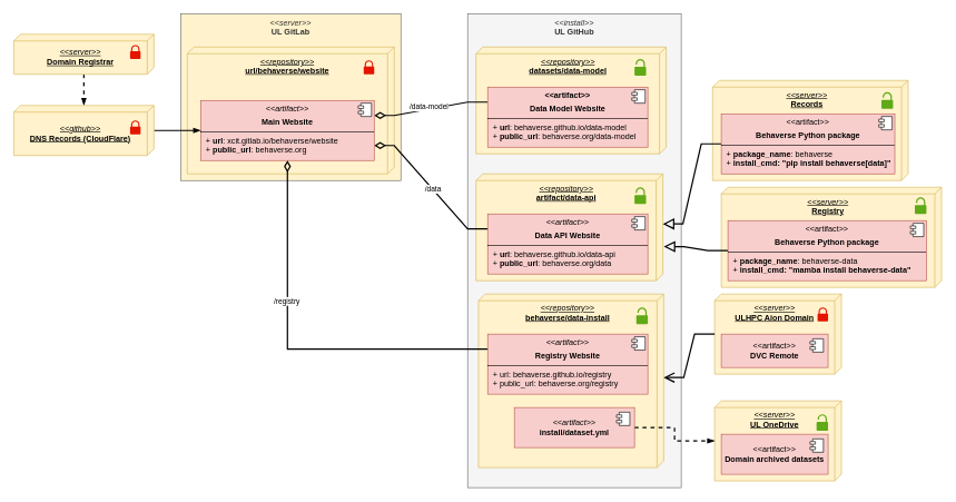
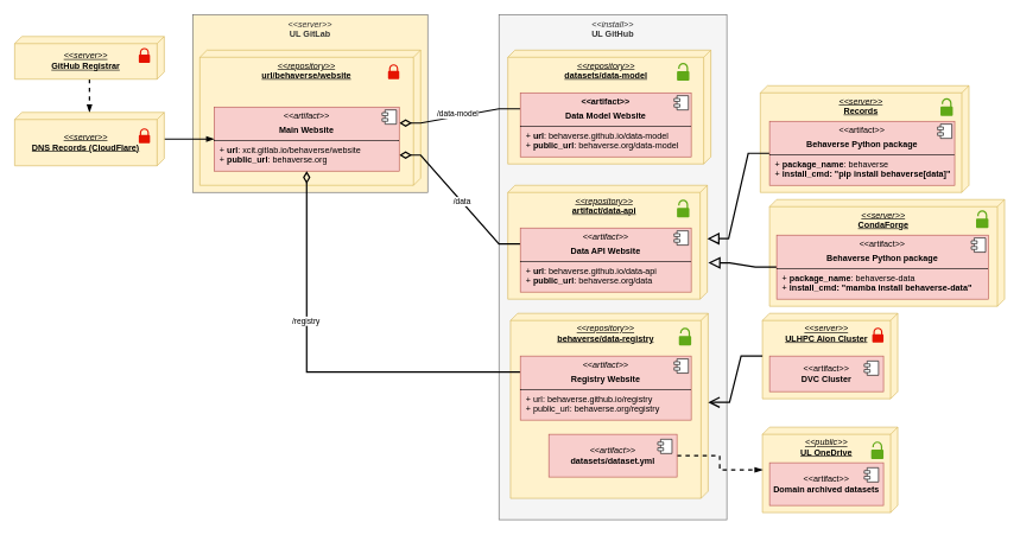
- <mxCell id="45" value="&lt;i&gt;&amp;lt;&amp;lt;server&amp;gt;&amp;gt;&lt;/i&gt;&lt;div&gt;&lt;b&gt;Domain R&lt;/b&gt;&lt;span style=&quot;background-color: initial;&quot;&gt;&lt;b&gt;egistrar&lt;/b&gt;&lt;/span&gt;&lt;/div&gt;" style="verticalAlign=middle;align=center;spacingTop=8;spacingLeft=2;spacingRight=12;shape=cube;size=10;direction=south;fontStyle=4;html=1;whiteSpace=wrap;fillColor=#fff2cc;strokeColor=#d6b656;" vertex="1" parent="1"><mxGeometry x="20" y="50.81" width="210" height="60" as="geometry" /></mxCell>
+ <mxCell id="45" value="&lt;i&gt;&amp;lt;&amp;lt;server&amp;gt;&amp;gt;&lt;/i&gt;&lt;div&gt;&lt;b&gt;GitHub R&lt;/b&gt;&lt;span style=&quot;background-color: initial;&quot;&gt;&lt;b&gt;egistrar&lt;/b&gt;&lt;/span&gt;&lt;/div&gt;" style="verticalAlign=middle;align=center;spacingTop=8;spacingLeft=2;spacingRight=12;shape=cube;size=10;direction=south;fontStyle=4;html=1;whiteSpace=wrap;fillColor=#fff2cc;strokeColor=#d6b656;" vertex="1" parent="1"><mxGeometry x="20" y="50.81" width="210" height="60" as="geometry" /></mxCell>
- <mxCell id="47" value="&lt;i&gt;&amp;lt;&amp;lt;github&amp;gt;&amp;gt;&lt;/i&gt;&lt;div&gt;&lt;b&gt;DNS Records (CloudFlare)&lt;/b&gt;&lt;/div&gt;" style="verticalAlign=middle;align=center;spacingTop=8;spacingLeft=2;spacingRight=12;shape=cube;size=10;direction=south;fontStyle=4;html=1;whiteSpace=wrap;fillColor=#fff2cc;strokeColor=#d6b656;" vertex="1" parent="1"><mxGeometry x="20" y="157.5" width="210" height="75" as="geometry" /></mxCell>
+ <mxCell id="47" value="&lt;i&gt;&amp;lt;&amp;lt;server&amp;gt;&amp;gt;&lt;/i&gt;&lt;div&gt;&lt;b&gt;DNS Records (CloudFlare)&lt;/b&gt;&lt;/div&gt;" style="verticalAlign=middle;align=center;spacingTop=8;spacingLeft=2;spacingRight=12;shape=cube;size=10;direction=south;fontStyle=4;html=1;whiteSpace=wrap;fillColor=#fff2cc;strokeColor=#d6b656;" vertex="1" parent="1"><mxGeometry x="20" y="157.5" width="210" height="75" as="geometry" /></mxCell>
- <mxCell id="3" value="&lt;i&gt;&amp;lt;&amp;lt;server&amp;gt;&amp;gt;&lt;/i&gt;&lt;div&gt;&lt;b&gt;Registry&lt;/b&gt;&lt;/div&gt;" style="verticalAlign=top;align=center;spacingTop=8;spacingLeft=2;spacingRight=12;shape=cube;size=10;direction=south;fontStyle=4;html=1;whiteSpace=wrap;fillColor=#fff2cc;strokeColor=#d6b656;" vertex="1" parent="1"><mxGeometry x="1080" y="280" width="330" height="150" as="geometry" /></mxCell>
+ <mxCell id="3" value="&lt;i&gt;&amp;lt;&amp;lt;server&amp;gt;&amp;gt;&lt;/i&gt;&lt;div&gt;&lt;b&gt;CondaForge&lt;/b&gt;&lt;/div&gt;" style="verticalAlign=top;align=center;spacingTop=8;spacingLeft=2;spacingRight=12;shape=cube;size=10;direction=south;fontStyle=4;html=1;whiteSpace=wrap;fillColor=#fff2cc;strokeColor=#d6b656;" vertex="1" parent="1"><mxGeometry x="1080" y="280" width="330" height="150" as="geometry" /></mxCell>
- <mxCell id="19" value="&lt;i&gt;&amp;lt;&amp;lt;repository&amp;gt;&amp;gt;&lt;/i&gt;&lt;div&gt;&lt;b&gt;behaverse/data-install&lt;/b&gt;&lt;/div&gt;" style="verticalAlign=top;align=center;spacingTop=8;spacingLeft=2;spacingRight=12;shape=cube;size=10;direction=south;fontStyle=4;html=1;whiteSpace=wrap;fillColor=#fff2cc;strokeColor=#d6b656;" vertex="1" parent="1"><mxGeometry x="716.25" y="440" width="277.5" height="260" as="geometry" /></mxCell>
+ <mxCell id="19" value="&lt;i&gt;&amp;lt;&amp;lt;repository&amp;gt;&amp;gt;&lt;/i&gt;&lt;div&gt;&lt;b&gt;behaverse/data-registry&lt;/b&gt;&lt;/div&gt;" style="verticalAlign=top;align=center;spacingTop=8;spacingLeft=2;spacingRight=12;shape=cube;size=10;direction=south;fontStyle=4;html=1;whiteSpace=wrap;fillColor=#fff2cc;strokeColor=#d6b656;" vertex="1" parent="1"><mxGeometry x="716.25" y="440" width="277.5" height="260" as="geometry" /></mxCell>
- <mxCell id="27" value="&lt;i&gt;&amp;lt;&amp;lt;server&amp;gt;&amp;gt;&lt;/i&gt;&lt;div&gt;&lt;b&gt;ULHPC Aion Domain&lt;/b&gt;&lt;/div&gt;" style="verticalAlign=top;align=center;spacingTop=8;spacingLeft=2;spacingRight=12;shape=cube;size=10;direction=south;fontStyle=4;html=1;whiteSpace=wrap;fillColor=#fff2cc;strokeColor=#d6b656;" vertex="1" parent="1"><mxGeometry x="1070" y="440" width="190" height="120" as="geometry" /></mxCell>
+ <mxCell id="27" value="&lt;i&gt;&amp;lt;&amp;lt;server&amp;gt;&amp;gt;&lt;/i&gt;&lt;div&gt;&lt;b&gt;ULHPC Aion Cluster&lt;/b&gt;&lt;/div&gt;" style="verticalAlign=top;align=center;spacingTop=8;spacingLeft=2;spacingRight=12;shape=cube;size=10;direction=south;fontStyle=4;html=1;whiteSpace=wrap;fillColor=#fff2cc;strokeColor=#d6b656;" vertex="1" parent="1"><mxGeometry x="1070" y="440" width="190" height="120" as="geometry" /></mxCell>
- <mxCell id="32" value="&amp;lt;&amp;lt;artifact&amp;gt;&amp;gt;&lt;br&gt;&lt;b&gt;DVC Remote&lt;/b&gt;" style="html=1;dropTarget=0;whiteSpace=wrap;fillColor=#f8cecc;strokeColor=#b85450;" vertex="1" parent="1"><mxGeometry x="1080" y="500" width="160" height="50" as="geometry" /></mxCell>
+ <mxCell id="32" value="&amp;lt;&amp;lt;artifact&amp;gt;&amp;gt;&lt;br&gt;&lt;b&gt;DVC Cluster&lt;/b&gt;" style="html=1;dropTarget=0;whiteSpace=wrap;fillColor=#f8cecc;strokeColor=#b85450;" vertex="1" parent="1"><mxGeometry x="1080" y="500" width="160" height="50" as="geometry" /></mxCell>
- <mxCell id="26" value="&lt;i&gt;&amp;lt;&amp;lt;server&amp;gt;&amp;gt;&lt;/i&gt;&lt;div&gt;&lt;b&gt;UL OneDrive&lt;/b&gt;&lt;/div&gt;" style="verticalAlign=top;align=center;spacingTop=8;spacingLeft=2;spacingRight=12;shape=cube;size=10;direction=south;fontStyle=4;html=1;whiteSpace=wrap;fillColor=#fff2cc;strokeColor=#d6b656;" vertex="1" parent="1"><mxGeometry x="1070" y="600" width="190" height="120" as="geometry" /></mxCell>
+ <mxCell id="26" value="&lt;i&gt;&amp;lt;&amp;lt;public&amp;gt;&amp;gt;&lt;/i&gt;&lt;div&gt;&lt;b&gt;UL OneDrive&lt;/b&gt;&lt;/div&gt;" style="verticalAlign=top;align=center;spacingTop=8;spacingLeft=2;spacingRight=12;shape=cube;size=10;direction=south;fontStyle=4;html=1;whiteSpace=wrap;fillColor=#fff2cc;strokeColor=#d6b656;" vertex="1" parent="1"><mxGeometry x="1070" y="600" width="190" height="120" as="geometry" /></mxCell>
- <mxCell id="30" value="&lt;i&gt;&amp;lt;&amp;lt;artifact&amp;gt;&amp;gt;&lt;br&gt;&lt;/i&gt;&lt;b&gt;install/dataset.yml&lt;/b&gt;" style="html=1;dropTarget=0;whiteSpace=wrap;fillColor=#f8cecc;strokeColor=#b85450;" vertex="1" parent="1"><mxGeometry x="770" y="610" width="180" height="60" as="geometry" /></mxCell>
+ <mxCell id="30" value="&lt;i&gt;&amp;lt;&amp;lt;artifact&amp;gt;&amp;gt;&lt;br&gt;&lt;/i&gt;&lt;b&gt;datasets/dataset.yml&lt;/b&gt;" style="html=1;dropTarget=0;whiteSpace=wrap;fillColor=#f8cecc;strokeColor=#b85450;" vertex="1" parent="1"><mxGeometry x="770" y="610" width="180" height="60" as="geometry" /></mxCell>
